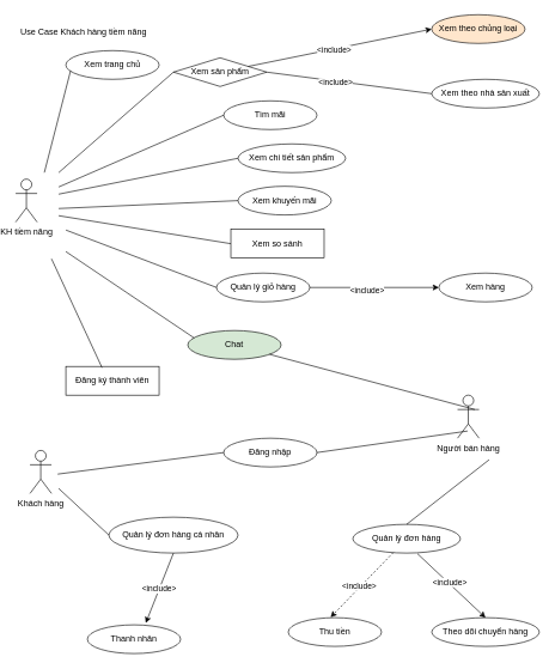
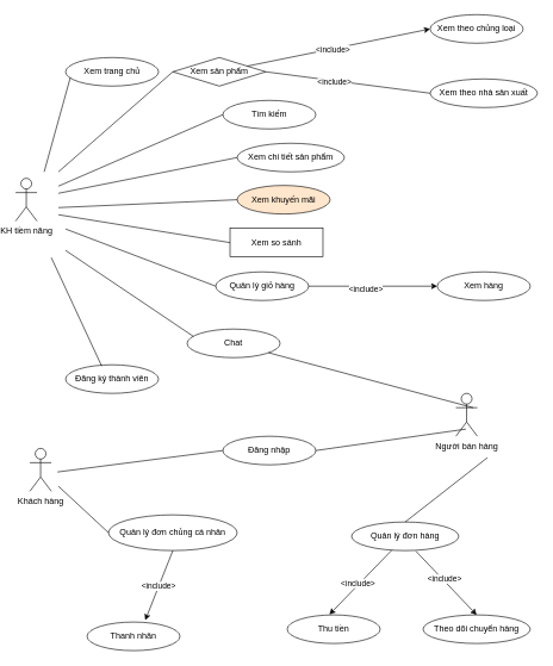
- <mxCell id="22" value="Xem theo chủng loại" style="ellipse;whiteSpace=wrap;html=1;fillColor=#ffe6cc;" vertex="1" parent="1"><mxGeometry x="600" y="20" width="130" height="40" as="geometry" /></mxCell>
+ <mxCell id="22" value="Xem theo chủng loại" style="ellipse;whiteSpace=wrap;html=1;" vertex="1" parent="1"><mxGeometry x="600" y="20" width="130" height="40" as="geometry" /></mxCell>
- <mxCell id="2" value="Use Case Khách hàng tiềm năng" style="text;html=1;align=center;verticalAlign=middle;whiteSpace=wrap;rounded=0;" vertex="1" parent="1"><mxGeometry x="20" y="30" width="190" height="30" as="geometry" /></mxCell>
- <mxCell id="4" value="Xem trang chủ" style="ellipse;whiteSpace=wrap;html=1;" vertex="1" parent="1"><mxGeometry x="90" y="70" width="130" height="40" as="geometry" /></mxCell>
+ <mxCell id="4" value="Xem trang chủ" style="ellipse;whiteSpace=wrap;html=1;" vertex="1" parent="1"><mxGeometry x="90" y="80" width="130" height="40" as="geometry" /></mxCell>
- <mxCell id="8" value="Tìm mãi" style="ellipse;whiteSpace=wrap;html=1;" vertex="1" parent="1"><mxGeometry x="310" y="140" width="130" height="40" as="geometry" /></mxCell>
+ <mxCell id="8" value="Tìm kiếm" style="ellipse;whiteSpace=wrap;html=1;" vertex="1" parent="1"><mxGeometry x="310" y="140" width="130" height="40" as="geometry" /></mxCell>
- <mxCell id="12" value="Xem khuyến mãi" style="ellipse;whiteSpace=wrap;html=1;" vertex="1" parent="1"><mxGeometry x="330" y="259" width="130" height="40" as="geometry" /></mxCell>
+ <mxCell id="12" value="Xem khuyến mãi" style="ellipse;whiteSpace=wrap;html=1;fillColor=#ffe6cc;" vertex="1" parent="1"><mxGeometry x="330" y="259" width="130" height="40" as="geometry" /></mxCell>
- <mxCell id="18" value="Chat" style="ellipse;whiteSpace=wrap;html=1;fillColor=#d5e8d4;" vertex="1" parent="1"><mxGeometry x="260" y="460" width="130" height="40" as="geometry" /></mxCell>
+ <mxCell id="18" value="Chat" style="ellipse;whiteSpace=wrap;html=1;" vertex="1" parent="1"><mxGeometry x="260" y="460" width="130" height="40" as="geometry" /></mxCell>
- <mxCell id="20" value="Đăng ký thành viên" style="whiteSpace=wrap;html=1;rounded=0;" vertex="1" parent="1"><mxGeometry x="90" y="510" width="130" height="40" as="geometry" /></mxCell>
+ <mxCell id="20" value="Đăng ký thành viên" style="ellipse;whiteSpace=wrap;html=1;" vertex="1" parent="1"><mxGeometry x="90" y="510" width="130" height="40" as="geometry" /></mxCell>
- <mxCell id="37" value="Quản lý đơn hàng cá nhân" style="ellipse;whiteSpace=wrap;html=1;" vertex="1" parent="1"><mxGeometry x="150" y="720" width="180" height="50" as="geometry" /></mxCell>
+ <mxCell id="37" value="Quản lý đơn chủng cá nhân" style="ellipse;whiteSpace=wrap;html=1;" vertex="1" parent="1"><mxGeometry x="150" y="720" width="180" height="50" as="geometry" /></mxCell>
- <mxCell id="46" value="" style="endArrow=classic;html=1;rounded=0;entryX=0.454;entryY=-0.014;entryDx=0;entryDy=0;entryPerimeter=0;dashed=1;" edge="1" parent="1" source="42" target="44"><mxGeometry width="50" height="50" relative="1" as="geometry"><mxPoint x="500" y="680" as="sourcePoint" /><mxPoint x="550" y="630" as="targetPoint" /></mxGeometry></mxCell>
+ <mxCell id="46" value="" style="endArrow=classic;html=1;rounded=0;entryX=0.454;entryY=-0.014;entryDx=0;entryDy=0;entryPerimeter=0;" edge="1" parent="1" source="42" target="44"><mxGeometry width="50" height="50" relative="1" as="geometry"><mxPoint x="500" y="680" as="sourcePoint" /><mxPoint x="550" y="630" as="targetPoint" /></mxGeometry></mxCell>
- <mxCell id="45" value="Theo dõi chuyển hàng" style="ellipse;whiteSpace=wrap;html=1;" vertex="1" parent="1"><mxGeometry x="600" y="860" width="150" height="40" as="geometry" /></mxCell>
+ <mxCell id="45" value="Theo dõi chuyển hàng" style="ellipse;whiteSpace=wrap;html=1;" vertex="1" parent="1"><mxGeometry x="590" y="860" width="150" height="40" as="geometry" /></mxCell>
